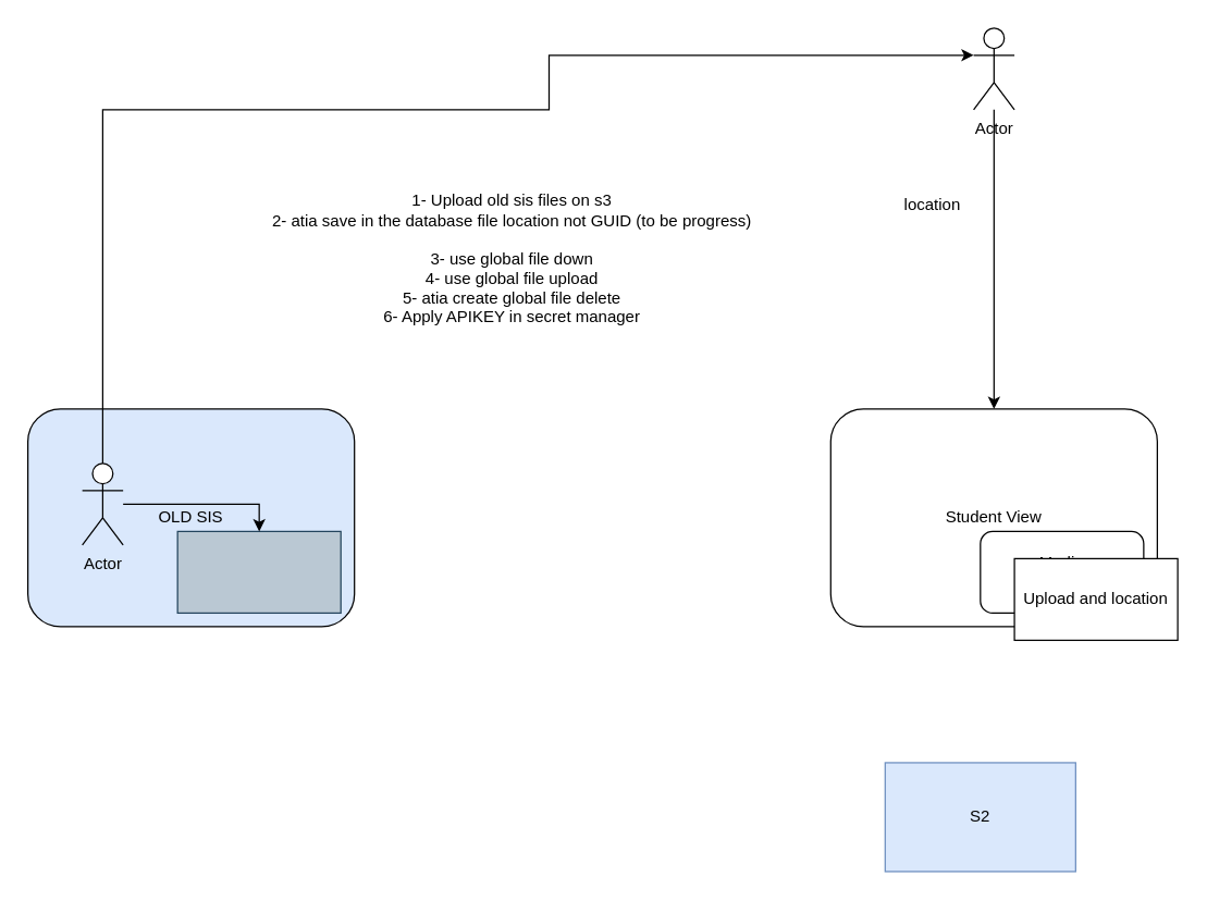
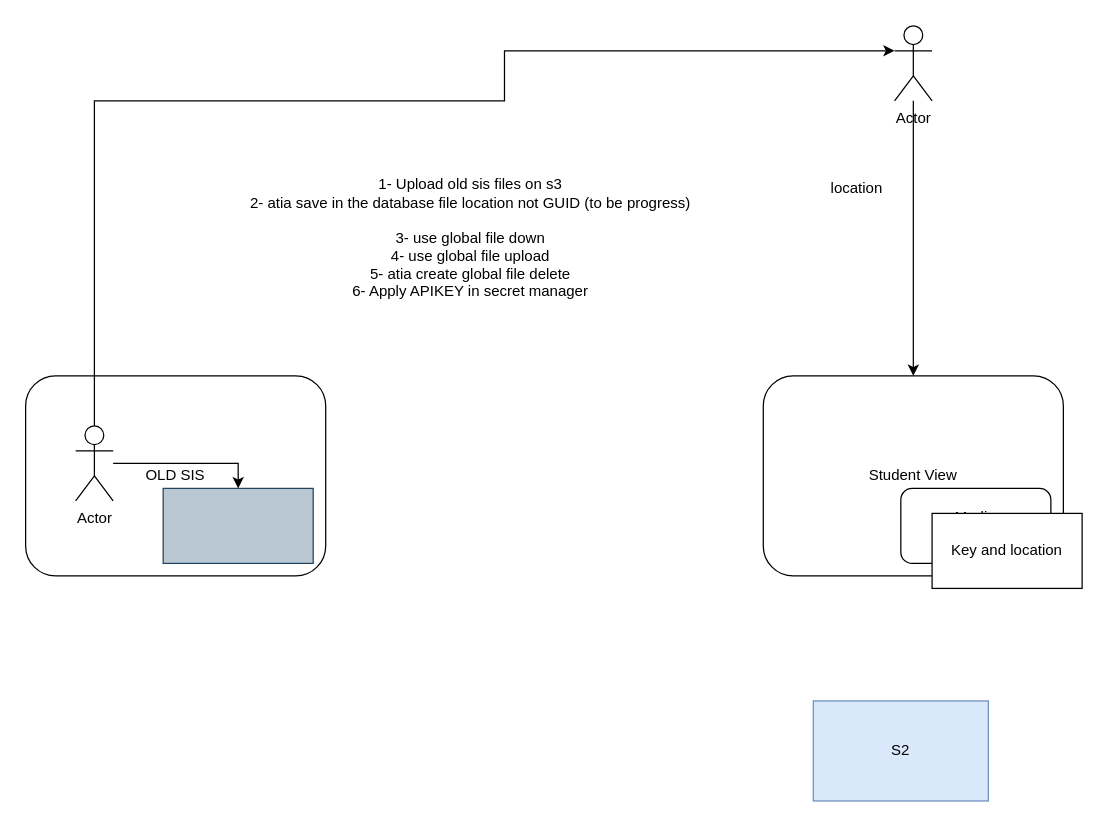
- <mxCell id="3" value="OLD SIS" style="rounded=1;whiteSpace=wrap;html=1;fillColor=#dae8fc;" vertex="1" parent="1"><mxGeometry x="20" y="300" width="240" height="160" as="geometry" /></mxCell>
+ <mxCell id="3" value="OLD SIS" style="rounded=1;whiteSpace=wrap;html=1;" vertex="1" parent="1"><mxGeometry x="20" y="300" width="240" height="160" as="geometry" /></mxCell>
- <mxCell id="7" value="Upload and location" style="rounded=0;whiteSpace=wrap;html=1;" vertex="1" parent="1"><mxGeometry x="745" y="410" width="120" height="60" as="geometry" /></mxCell>
+ <mxCell id="7" value="Key and location" style="rounded=0;whiteSpace=wrap;html=1;" vertex="1" parent="1"><mxGeometry x="745" y="410" width="120" height="60" as="geometry" /></mxCell>
